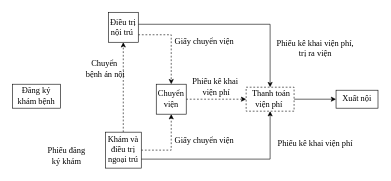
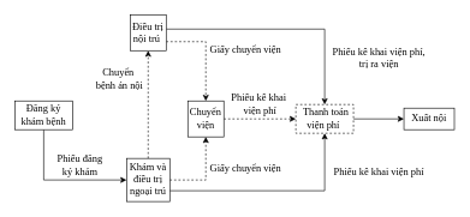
- <mxCell id="16" value="&lt;font style=&quot;font-size: 14px;&quot; face=&quot;Times New Roman&quot;&gt;Chuyển&amp;nbsp;&lt;/font&gt;&lt;div style=&quot;font-size: 14px;&quot;&gt;&lt;font style=&quot;font-size: 14px;&quot; face=&quot;RiP17-Mzz5AKHlHfL0IG&quot;&gt;bệnh án nội&lt;/font&gt;&lt;/div&gt;" style="text;html=1;align=center;verticalAlign=middle;resizable=0;points=[];autosize=1;strokeColor=none;fillColor=none;" vertex="1" parent="1"><mxGeometry x="130" y="90" width="90" height="50" as="geometry" /></mxCell>
+ <mxCell id="16" value="&lt;font style=&quot;font-size: 14px;&quot; face=&quot;Times New Roman&quot;&gt;Chuyển&amp;nbsp;&lt;/font&gt;&lt;div style=&quot;font-size: 14px;&quot;&gt;&lt;font style=&quot;font-size: 14px;&quot; face=&quot;RiP17-Mzz5AKHlHfL0IG&quot;&gt;bệnh án nội&lt;/font&gt;&lt;/div&gt;" style="text;html=1;align=center;verticalAlign=middle;resizable=0;points=[];autosize=1;strokeColor=none;fillColor=none;" vertex="1" parent="1"><mxGeometry x="120" y="85" width="90" height="50" as="geometry" /></mxCell>
+ <mxCell id="11" style="edgeStyle=orthogonalEdgeStyle;rounded=0;orthogonalLoop=1;jettySize=auto;html=1;entryX=0;entryY=0.5;entryDx=0;entryDy=0;" edge="1" parent="1" source="12" target="5"><mxGeometry relative="1" as="geometry"><Array as="points"><mxPoint x="60" y="250" /></Array></mxGeometry></mxCell>
- <mxCell id="17" value="&lt;font style=&quot;font-size: 14px;&quot; face=&quot;Times New Roman&quot;&gt;Phiếu đăng&lt;/font&gt;&lt;div style=&quot;font-size: 14px;&quot;&gt;&lt;font style=&quot;font-size: 14px;&quot; face=&quot;AJdyk8mSAXi8vJiBISF9&quot;&gt;ký khám&lt;/font&gt;&lt;/div&gt;" style="text;html=1;align=center;verticalAlign=middle;resizable=0;points=[];autosize=1;strokeColor=none;fillColor=none;" vertex="1" parent="1"><mxGeometry x="65" y="235" width="90" height="50" as="geometry" /></mxCell>
+ <mxCell id="17" value="&lt;font style=&quot;font-size: 14px;&quot; face=&quot;Times New Roman&quot;&gt;Phiếu đăng&lt;/font&gt;&lt;div style=&quot;font-size: 14px;&quot;&gt;&lt;font style=&quot;font-size: 14px;&quot; face=&quot;AJdyk8mSAXi8vJiBISF9&quot;&gt;ký khám&lt;/font&gt;&lt;/div&gt;" style="text;html=1;align=center;verticalAlign=middle;resizable=0;points=[];autosize=1;strokeColor=none;fillColor=none;" vertex="1" parent="1"><mxGeometry x="65" y="205" width="90" height="50" as="geometry" /></mxCell>
